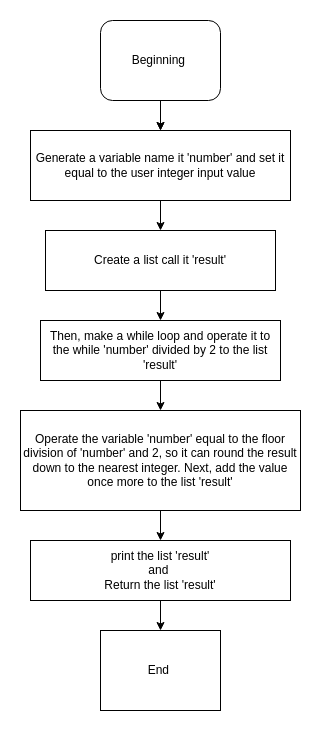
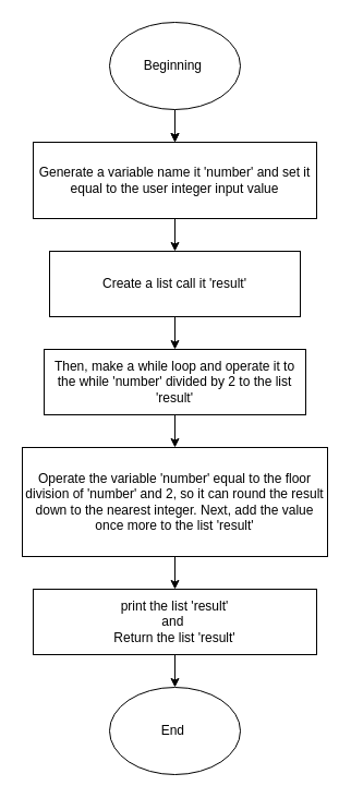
- <mxCell id="4" value="Beginning&amp;nbsp;" style="whiteSpace=wrap;html=1;rounded=1;" vertex="1" parent="1"><mxGeometry x="100" width="120" height="80" as="geometry" y="20" /></mxCell>
+ <mxCell id="4" value="Beginning&amp;nbsp;" style="ellipse;whiteSpace=wrap;html=1;" vertex="1" parent="1"><mxGeometry x="100" width="120" height="80" as="geometry" y="20" /></mxCell>
- <mxCell id="15" value="End&amp;nbsp;" style="whiteSpace=wrap;html=1;rounded=0;" vertex="1" parent="1"><mxGeometry x="100" y="630" width="120" height="80" as="geometry" /></mxCell>
+ <mxCell id="15" value="End&amp;nbsp;" style="ellipse;whiteSpace=wrap;html=1;" vertex="1" parent="1"><mxGeometry x="100" y="630" width="120" height="80" as="geometry" /></mxCell>
